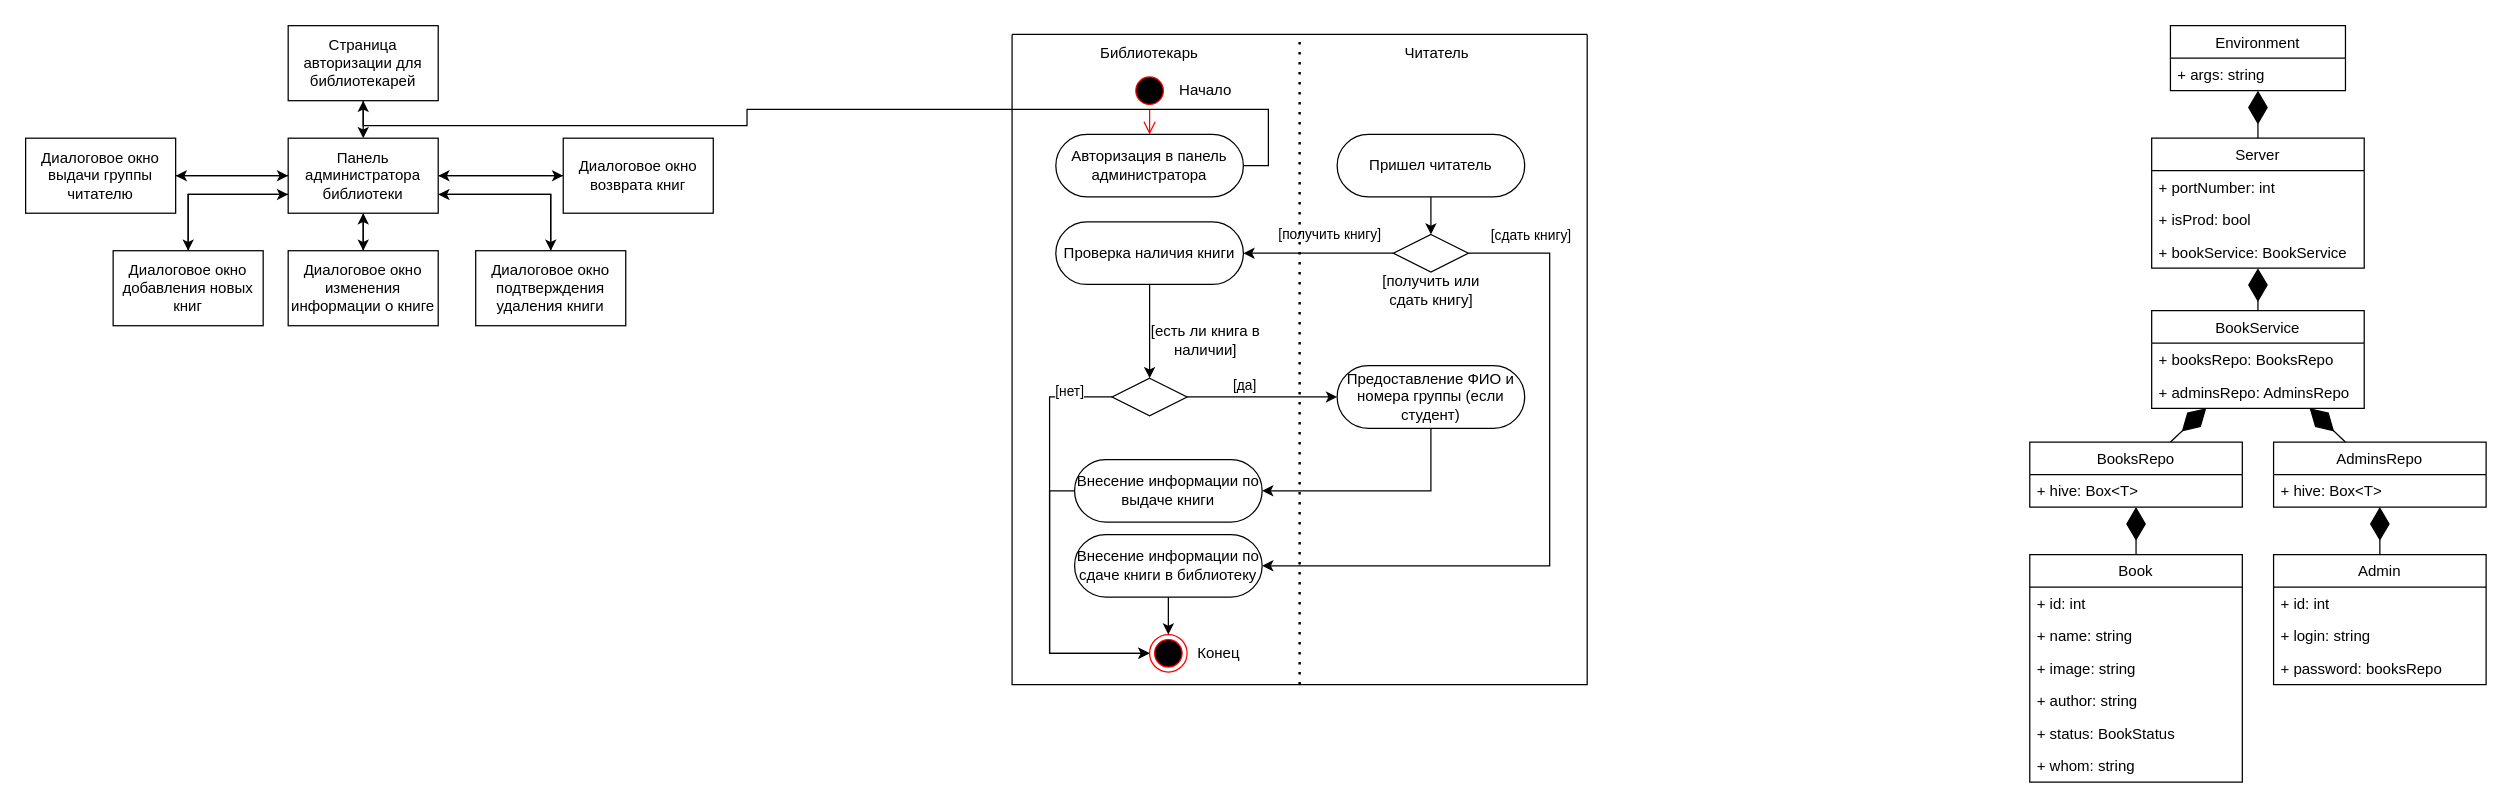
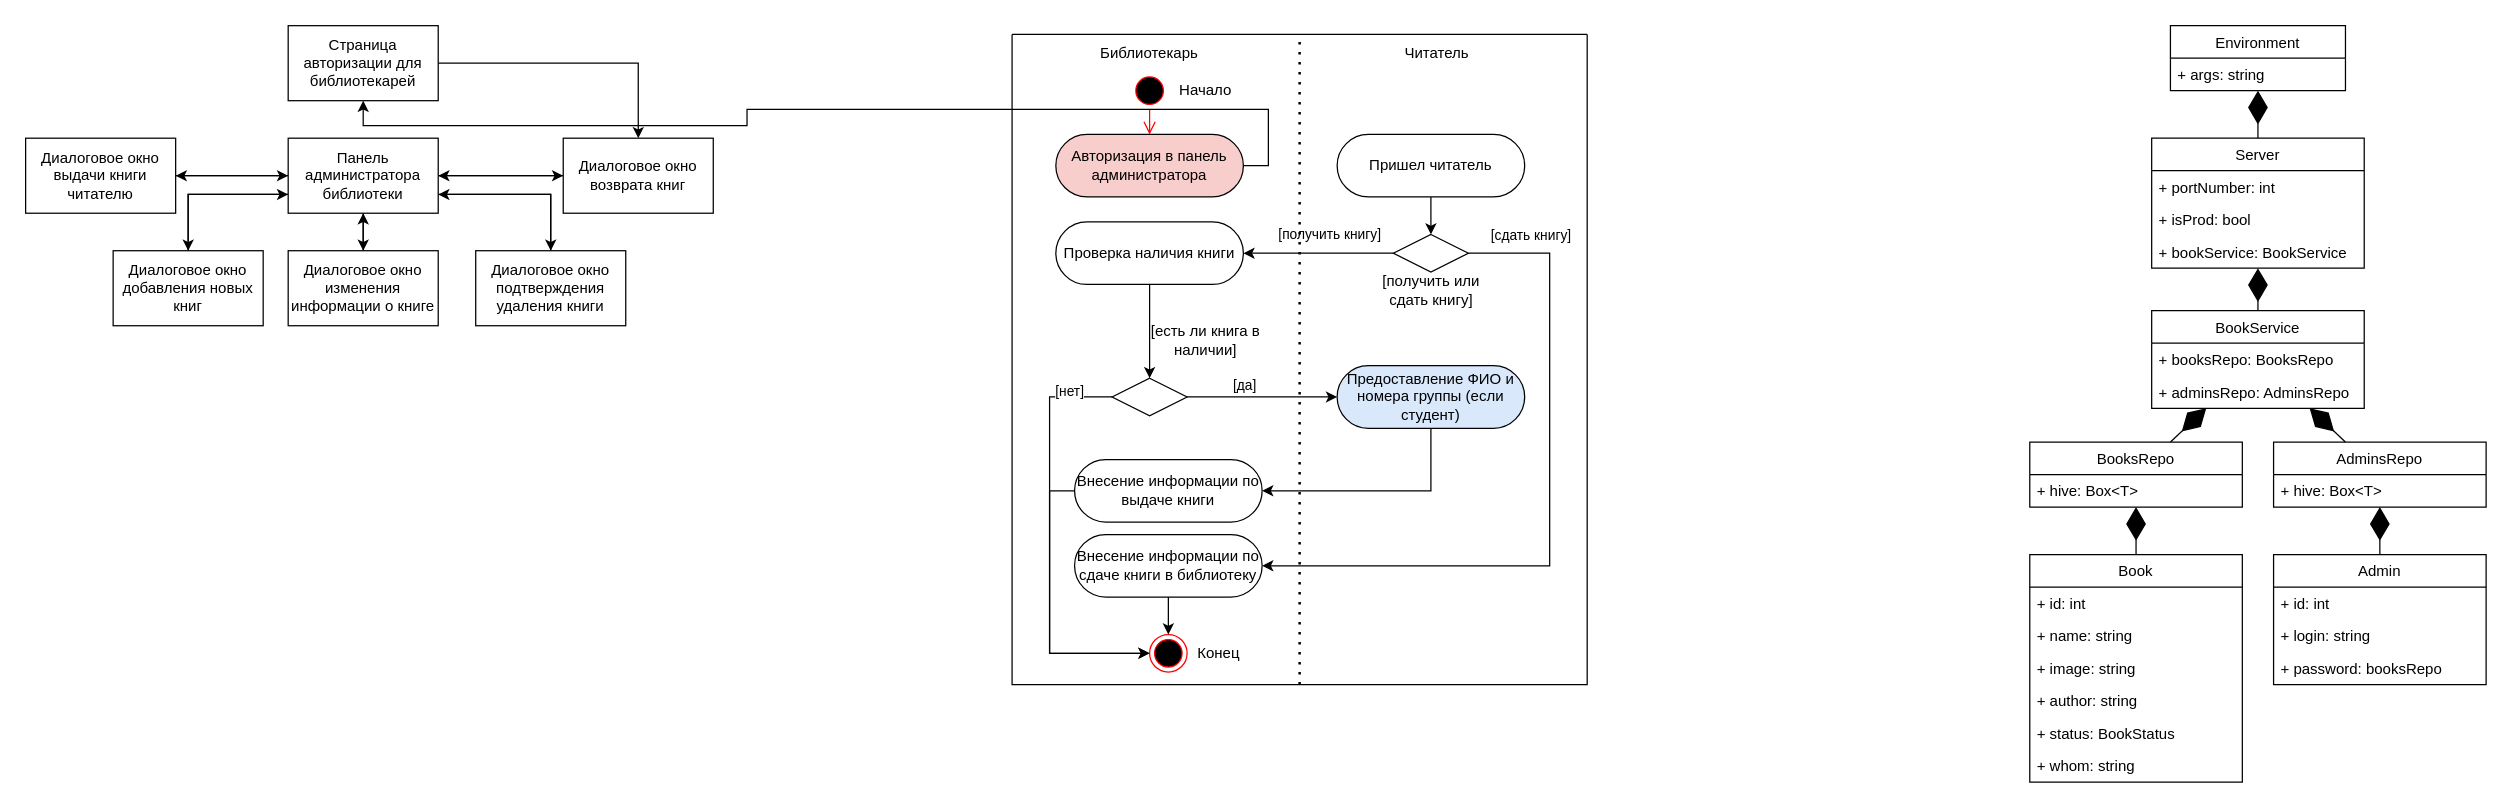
- <mxCell id="2" value="" style="edgeStyle=orthogonalEdgeStyle;rounded=0;orthogonalLoop=1;jettySize=auto;html=1;" parent="1" source="3" target="9" edge="1"><mxGeometry relative="1" as="geometry" /></mxCell>
+ <mxCell id="2" value="" style="edgeStyle=orthogonalEdgeStyle;rounded=0;orthogonalLoop=1;jettySize=auto;html=1;" parent="1" source="3" target="19" edge="1"><mxGeometry relative="1" as="geometry" /></mxCell>
- <mxCell id="26" value="Авторизация в панель администратора" style="rounded=1;whiteSpace=wrap;html=1;arcSize=50;" parent="20" vertex="1"><mxGeometry x="35" y="80" width="150" height="50" as="geometry" /></mxCell>
+ <mxCell id="26" value="Авторизация в панель администратора" style="rounded=1;whiteSpace=wrap;html=1;arcSize=50;fillColor=#f8cecc;" parent="20" vertex="1"><mxGeometry x="35" y="80" width="150" height="50" as="geometry" /></mxCell>
- <mxCell id="17" value="Диалоговое окно выдачи группы читателю" style="rounded=0;whiteSpace=wrap;html=1;" parent="1" vertex="1"><mxGeometry x="20" y="110" width="120" height="60" as="geometry" /></mxCell>
+ <mxCell id="17" value="Диалоговое окно выдачи книги читателю" style="rounded=0;whiteSpace=wrap;html=1;" parent="1" vertex="1"><mxGeometry x="20" y="110" width="120" height="60" as="geometry" /></mxCell>
- <mxCell id="45" value="Предоставление ФИО и номера группы (если студент)" style="rounded=1;whiteSpace=wrap;html=1;arcSize=50;" parent="20" vertex="1"><mxGeometry x="260" y="265" width="150" height="50" as="geometry" /></mxCell>
+ <mxCell id="45" value="Предоставление ФИО и номера группы (если студент)" style="rounded=1;whiteSpace=wrap;html=1;arcSize=50;fillColor=#dae8fc;" parent="20" vertex="1"><mxGeometry x="260" y="265" width="150" height="50" as="geometry" /></mxCell>
